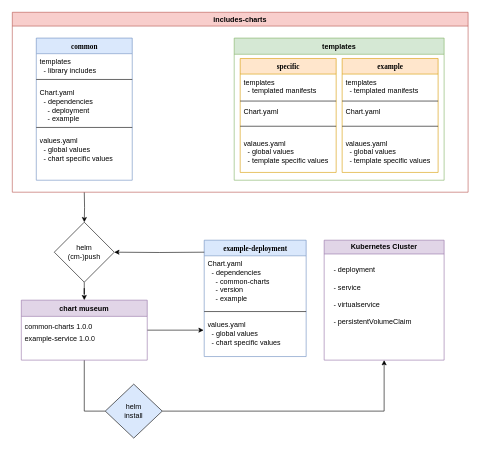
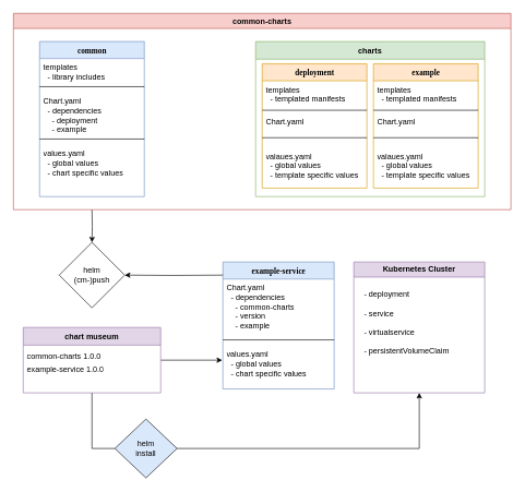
- <mxCell id="29" value="includes-charts" style="swimlane;whiteSpace=wrap;html=1;fillColor=#f8cecc;strokeColor=#b85450;" vertex="1" parent="1"><mxGeometry x="20" y="20" width="760" height="300" as="geometry" /></mxCell>
+ <mxCell id="29" value="common-charts" style="swimlane;whiteSpace=wrap;html=1;fillColor=#f8cecc;strokeColor=#b85450;" vertex="1" parent="1"><mxGeometry x="20" y="20" width="760" height="300" as="geometry" /></mxCell>
- <mxCell id="8" value="templates" style="swimlane;whiteSpace=wrap;html=1;startSize=27;fillColor=#d5e8d4;strokeColor=#82b366;" vertex="1" parent="1"><mxGeometry x="390" y="63" width="350" height="237" as="geometry" /></mxCell>
+ <mxCell id="8" value="charts" style="swimlane;whiteSpace=wrap;html=1;startSize=27;fillColor=#d5e8d4;strokeColor=#82b366;" vertex="1" parent="1"><mxGeometry x="390" y="63" width="350" height="237" as="geometry" /></mxCell>
- <mxCell id="9" value="specific" style="swimlane;html=1;fontStyle=1;align=center;verticalAlign=top;childLayout=stackLayout;horizontal=1;startSize=26;horizontalStack=0;resizeParent=1;resizeLast=0;collapsible=1;marginBottom=0;swimlaneFillColor=#ffffff;rounded=0;shadow=0;comic=0;labelBackgroundColor=none;strokeWidth=1;fillColor=#ffe6cc;fontFamily=Verdana;fontSize=12;strokeColor=#d79b00;" vertex="1" parent="8"><mxGeometry x="10" y="34" width="160" height="190" as="geometry" /></mxCell>
+ <mxCell id="9" value="deployment" style="swimlane;html=1;fontStyle=1;align=center;verticalAlign=top;childLayout=stackLayout;horizontal=1;startSize=26;horizontalStack=0;resizeParent=1;resizeLast=0;collapsible=1;marginBottom=0;swimlaneFillColor=#ffffff;rounded=0;shadow=0;comic=0;labelBackgroundColor=none;strokeWidth=1;fillColor=#ffe6cc;fontFamily=Verdana;fontSize=12;strokeColor=#d79b00;" vertex="1" parent="8"><mxGeometry x="10" y="34" width="160" height="190" as="geometry" /></mxCell>
- <mxCell id="30" value="example-deployment" style="swimlane;html=1;fontStyle=1;align=center;verticalAlign=top;childLayout=stackLayout;horizontal=1;startSize=26;horizontalStack=0;resizeParent=1;resizeLast=0;collapsible=1;marginBottom=0;swimlaneFillColor=#ffffff;rounded=0;shadow=0;comic=0;labelBackgroundColor=none;strokeWidth=1;fillColor=#dae8fc;fontFamily=Verdana;fontSize=12;strokeColor=#6c8ebf;" vertex="1" parent="1"><mxGeometry x="340" y="400" width="170" height="194" as="geometry" /></mxCell>
+ <mxCell id="30" value="example-service" style="swimlane;html=1;fontStyle=1;align=center;verticalAlign=top;childLayout=stackLayout;horizontal=1;startSize=26;horizontalStack=0;resizeParent=1;resizeLast=0;collapsible=1;marginBottom=0;swimlaneFillColor=#ffffff;rounded=0;shadow=0;comic=0;labelBackgroundColor=none;strokeWidth=1;fillColor=#dae8fc;fontFamily=Verdana;fontSize=12;strokeColor=#6c8ebf;" vertex="1" parent="1"><mxGeometry x="340" y="400" width="170" height="194" as="geometry" /></mxCell>
- <mxCell id="21" style="edgeStyle=orthogonalEdgeStyle;rounded=0;orthogonalLoop=1;jettySize=auto;html=1;entryX=0.5;entryY=0;entryDx=0;entryDy=0;" edge="1" parent="1" source="22" target="25"><mxGeometry relative="1" as="geometry" /></mxCell>
